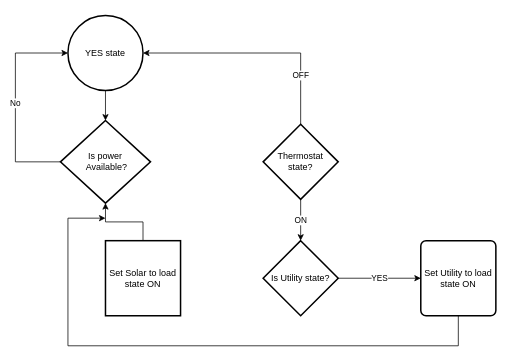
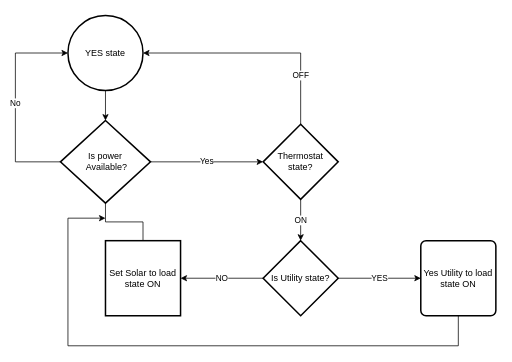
+ <mxCell id="5" value="Yes" style="edgeStyle=orthogonalEdgeStyle;rounded=0;orthogonalLoop=1;jettySize=auto;html=1;entryX=0;entryY=0.5;entryDx=0;entryDy=0;entryPerimeter=0;" edge="1" parent="1" source="6" target="9"><mxGeometry relative="1" as="geometry"><mxPoint x="340" y="215" as="targetPoint" /></mxGeometry></mxCell>
- <mxCell id="15" style="edgeStyle=orthogonalEdgeStyle;rounded=0;orthogonalLoop=1;jettySize=auto;html=1;entryX=0.5;entryY=1;entryDx=0;entryDy=0;entryPerimeter=0;" edge="1" parent="1" source="16" target="6"><mxGeometry relative="1" as="geometry"><mxPoint x="20" y="210" as="targetPoint" /></mxGeometry></mxCell>
+ <mxCell id="15" style="edgeStyle=orthogonalEdgeStyle;rounded=0;orthogonalLoop=1;jettySize=auto;html=1;entryX=0.5;entryY=1;entryDx=0;entryDy=0;entryPerimeter=0;endArrow=none;" edge="1" parent="1" source="16" target="6"><mxGeometry relative="1" as="geometry"><mxPoint x="20" y="210" as="targetPoint" /></mxGeometry></mxCell>
+ <mxCell id="11" value="NO" style="edgeStyle=orthogonalEdgeStyle;rounded=0;orthogonalLoop=1;jettySize=auto;html=1;entryX=1;entryY=0.5;entryDx=0;entryDy=0;" edge="1" parent="1" source="12" target="16"><mxGeometry relative="1" as="geometry" /></mxCell>
- <mxCell id="14" value="Set Utility to load state ON" style="rounded=1;whiteSpace=wrap;html=1;absoluteArcSize=1;arcSize=14;strokeWidth=2;" vertex="1" parent="1"><mxGeometry x="560" y="320" width="100" height="100" as="geometry" /></mxCell>
+ <mxCell id="14" value="Yes Utility to load state ON" style="rounded=1;whiteSpace=wrap;html=1;absoluteArcSize=1;arcSize=14;strokeWidth=2;" vertex="1" parent="1"><mxGeometry x="560" y="320" width="100" height="100" as="geometry" /></mxCell>
